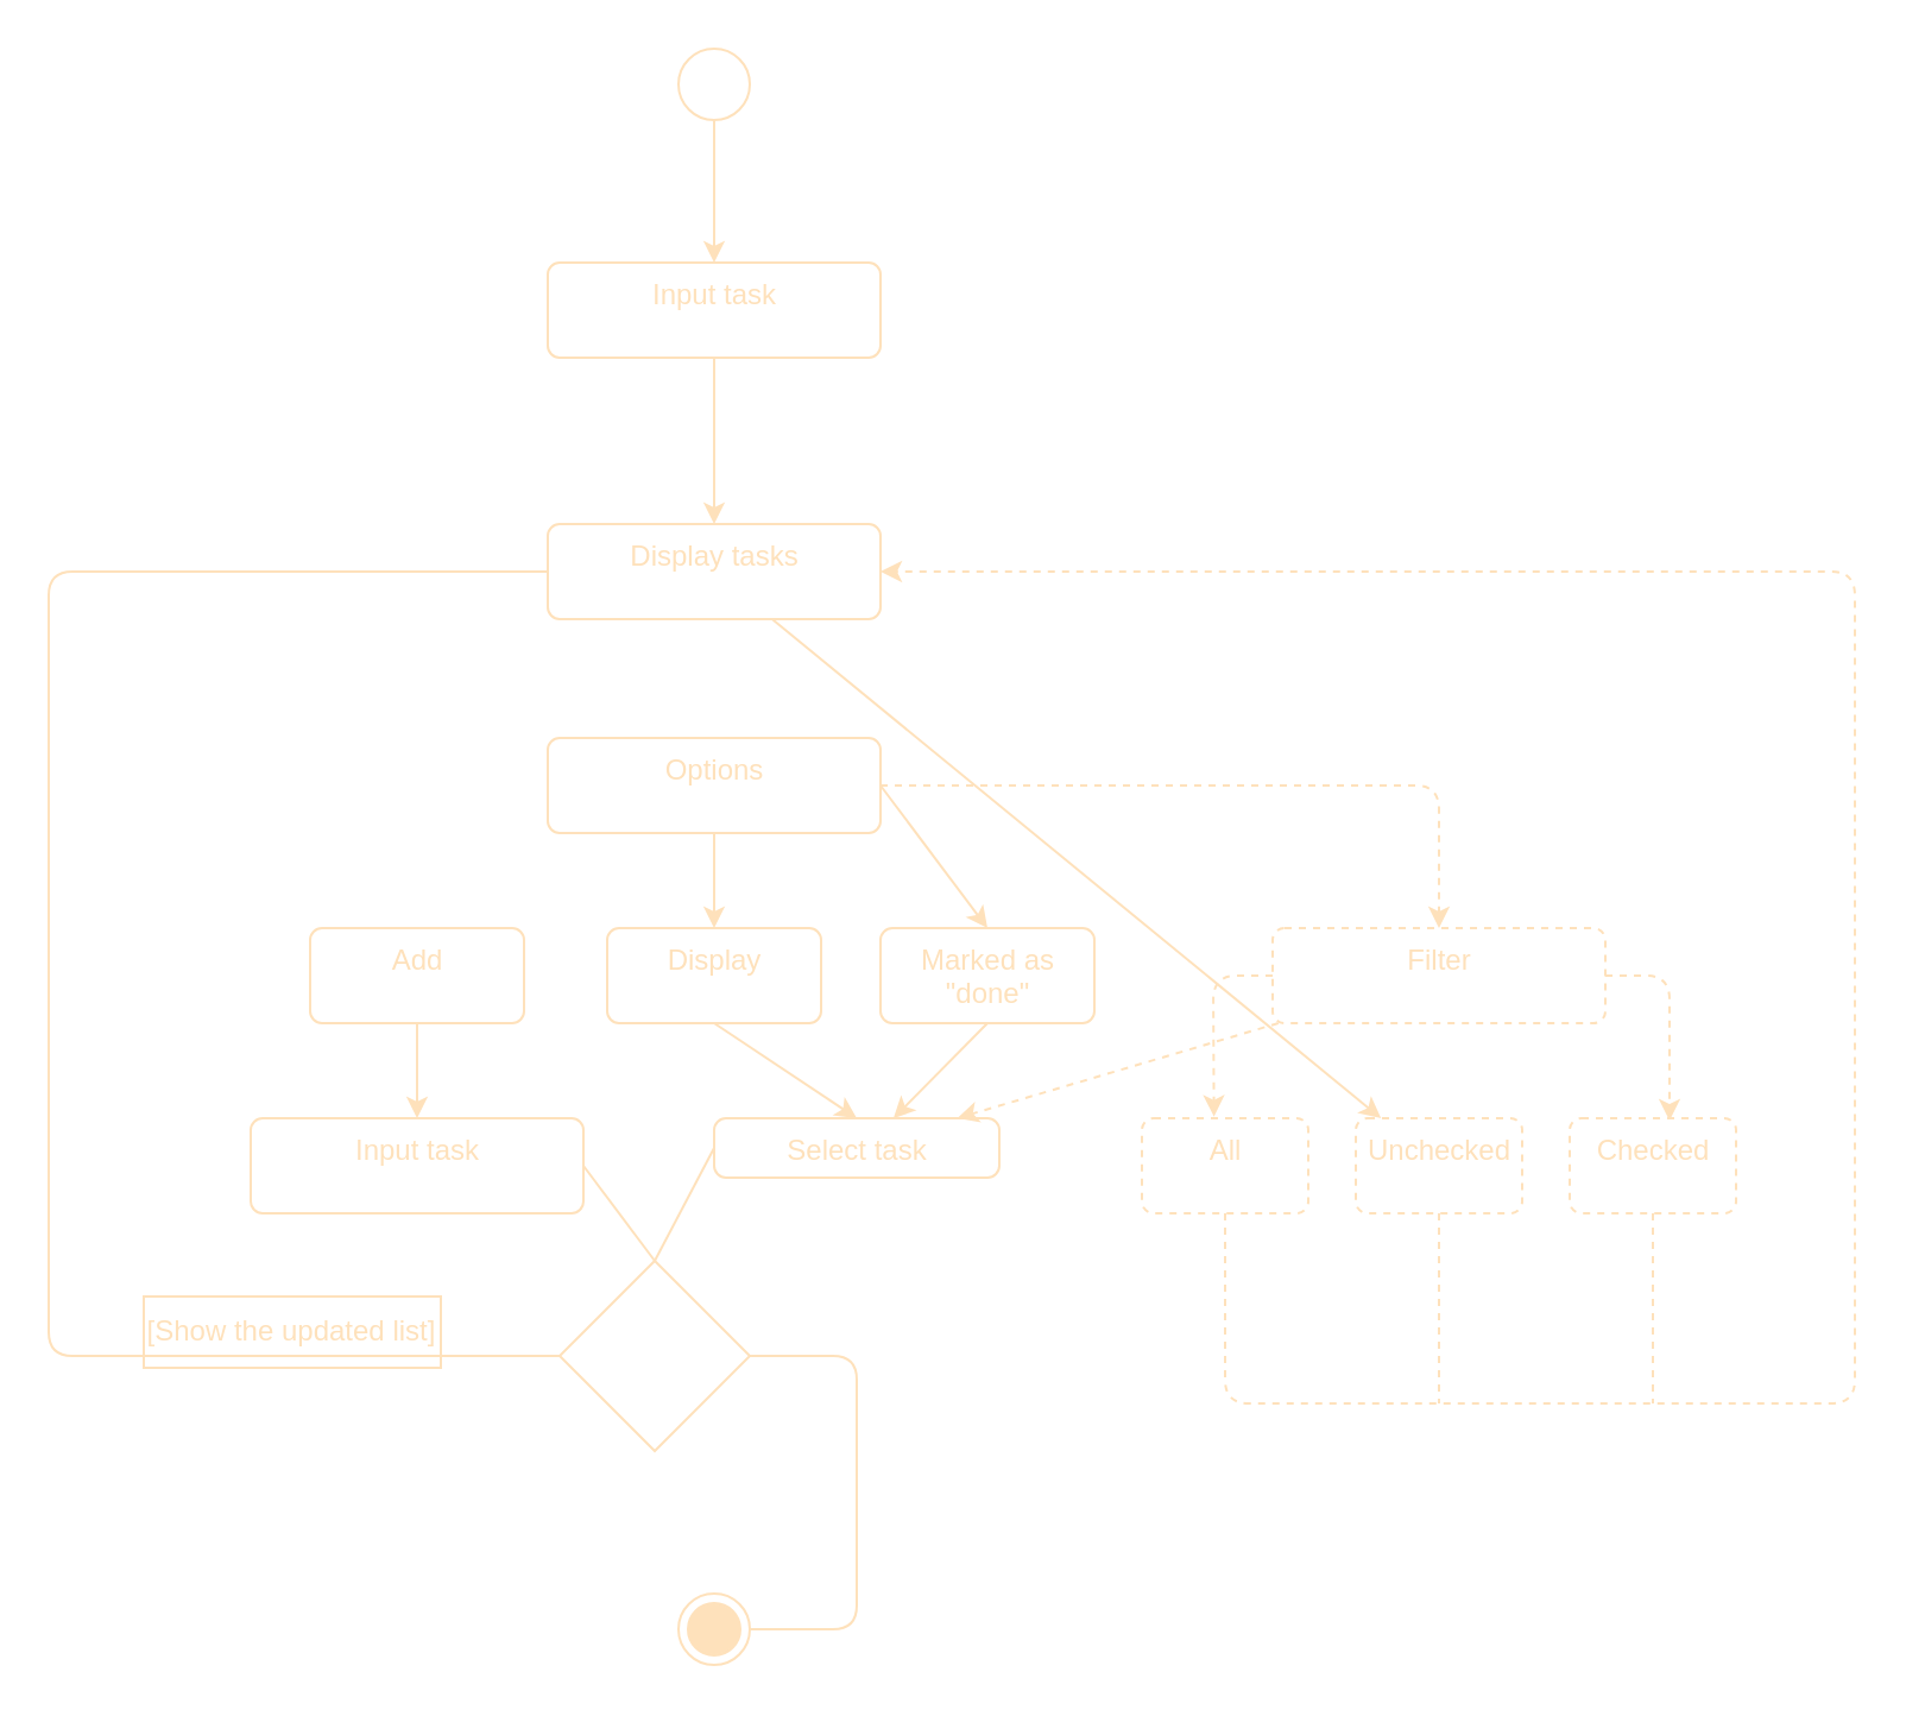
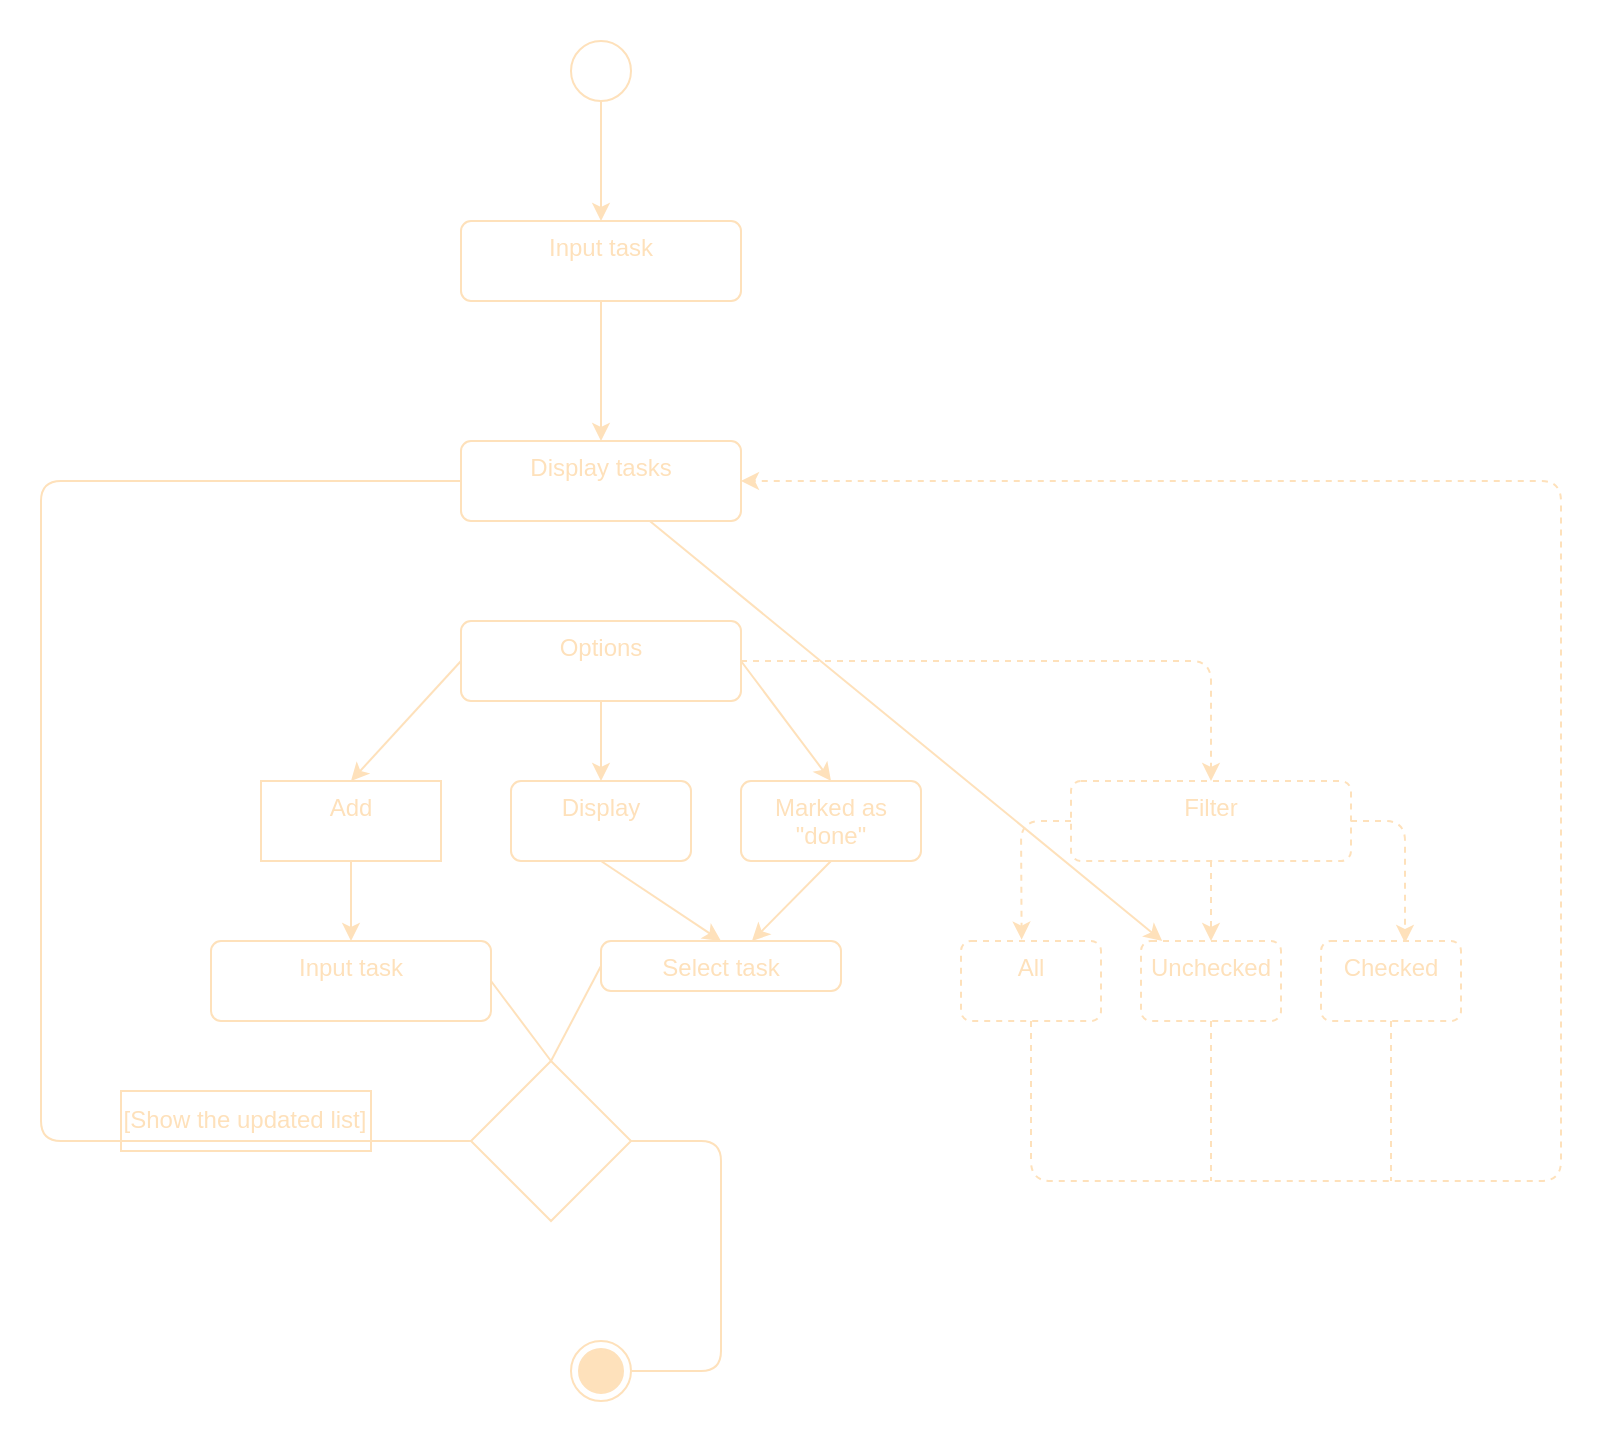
+ <mxCell id="15" style="edgeStyle=none;html=1;exitX=0;exitY=0.5;exitDx=0;exitDy=0;entryX=0.5;entryY=0;entryDx=0;entryDy=0;strokeColor=#FEE1BB;fontColor=#FEE1BB;" edge="1" parent="1" source="18" target="7"><mxGeometry relative="1" as="geometry" /></mxCell>
- <mxCell id="7" value="Add" style="html=1;align=center;verticalAlign=top;rounded=1;absoluteArcSize=1;arcSize=10;dashed=0;strokeColor=#FEE1BB;fontColor=#FEE1BB;" vertex="1" parent="1"><mxGeometry x="130" y="390" width="90" height="40" as="geometry" /></mxCell>
+ <mxCell id="7" value="Add" style="html=1;align=center;verticalAlign=top;absoluteArcSize=1;arcSize=10;dashed=0;strokeColor=#FEE1BB;fontColor=#FEE1BB;rounded=0;" vertex="1" parent="1"><mxGeometry x="130" y="390" width="90" height="40" as="geometry" /></mxCell>
- <mxCell id="25" style="edgeStyle=none;html=1;dashed=1;strokeColor=#FEE1BB;fontColor=#FEE1BB;" edge="1" parent="1" source="27" target="22"><mxGeometry relative="1" as="geometry" /></mxCell>
+ <mxCell id="25" style="edgeStyle=none;html=1;entryX=0.5;entryY=0;entryDx=0;entryDy=0;dashed=1;strokeColor=#FEE1BB;fontColor=#FEE1BB;" edge="1" parent="1" source="27" target="31"><mxGeometry relative="1" as="geometry" /></mxCell>
